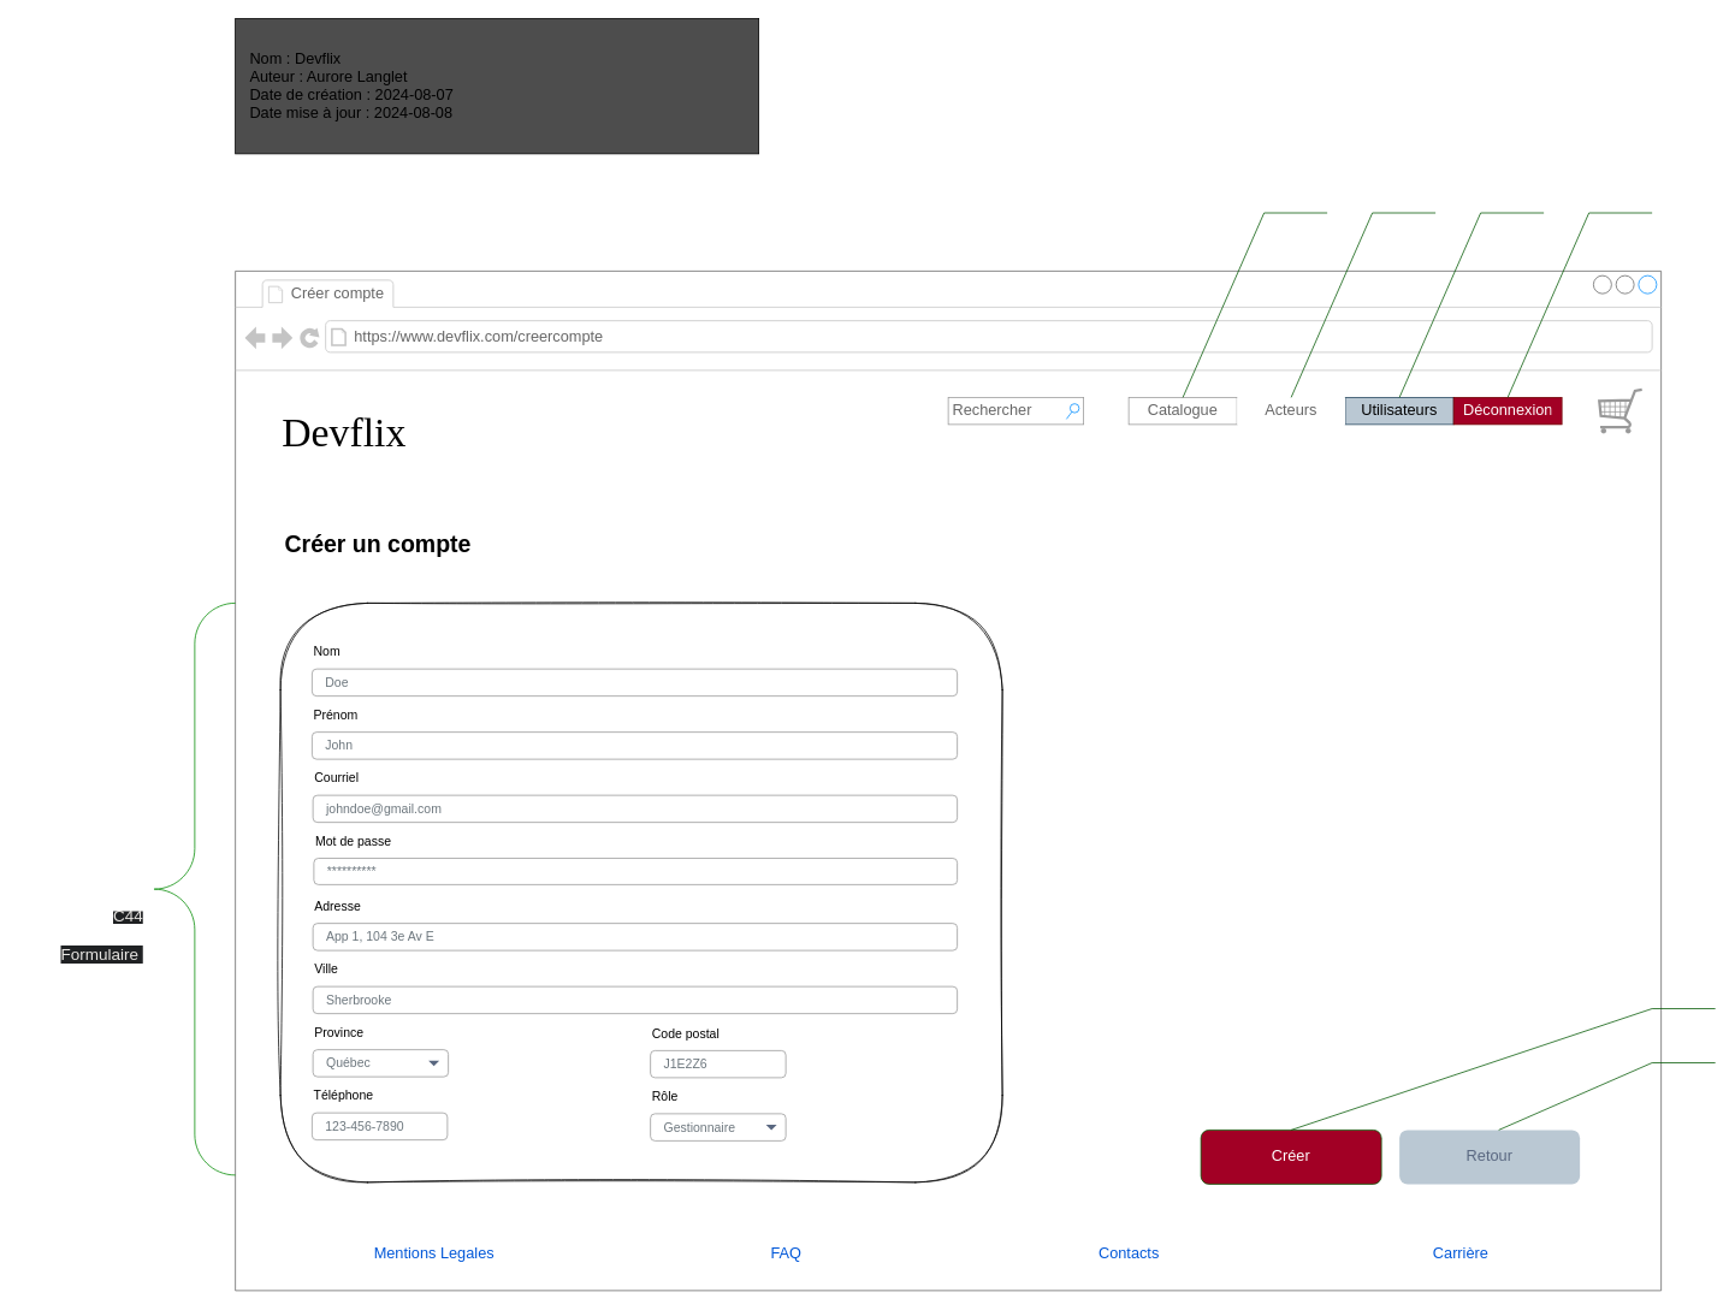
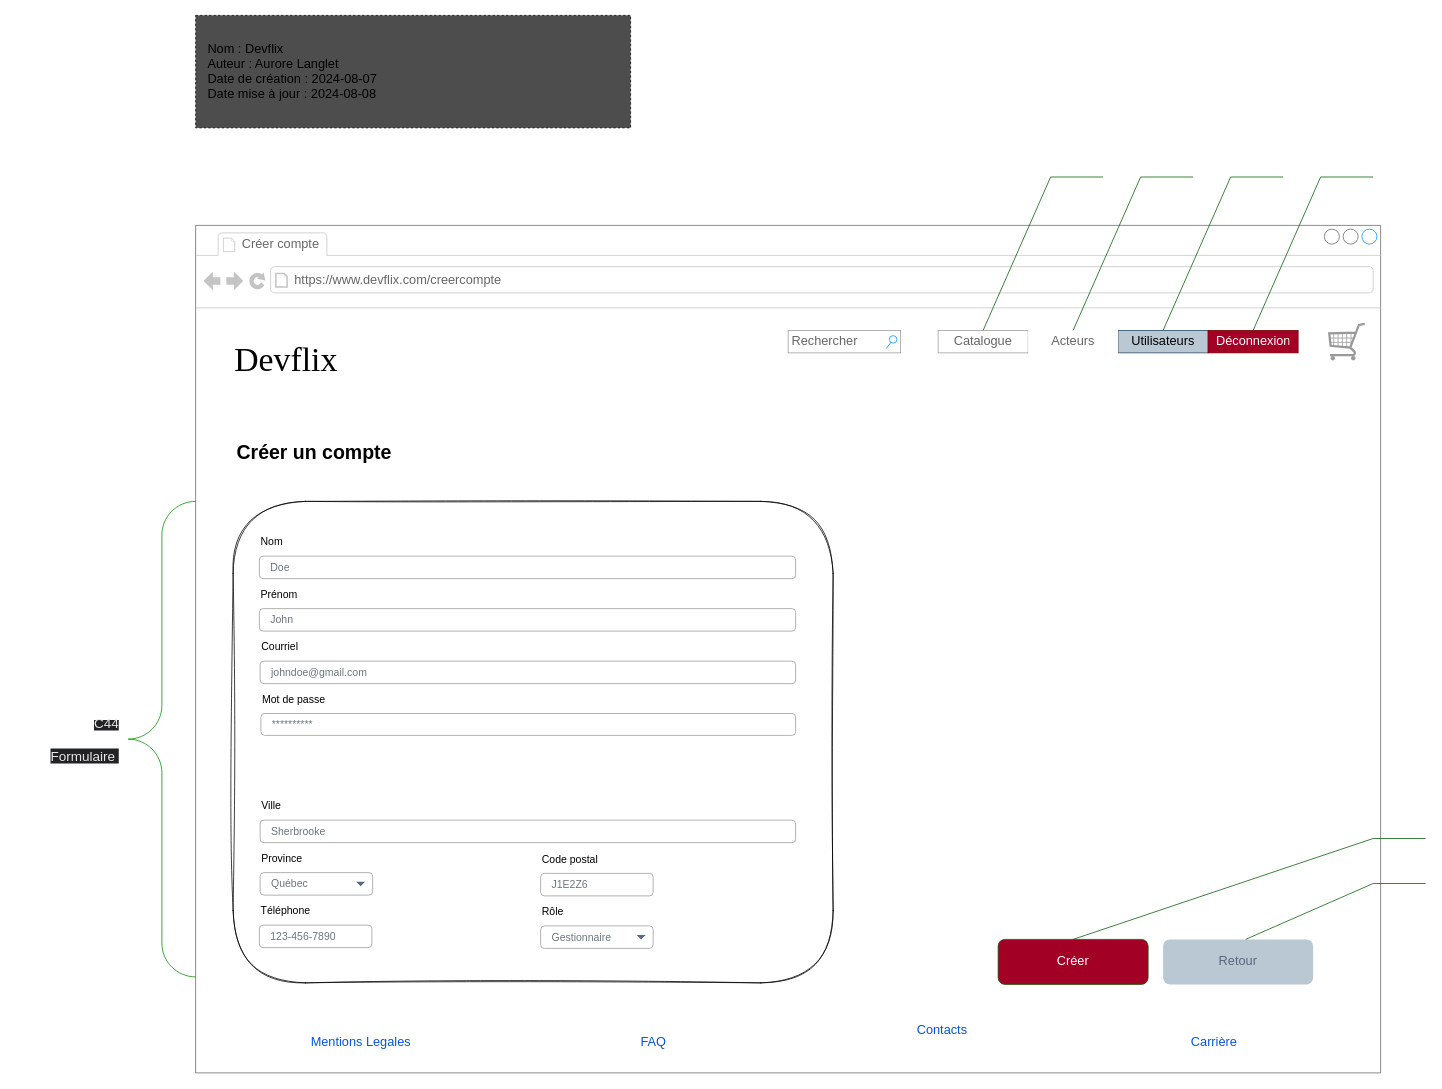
- <mxCell id="25" value="&lt;font style=&quot;font-size: 17px;&quot;&gt;&amp;nbsp; &amp;nbsp;Nom : Devflix&lt;br&gt;&amp;nbsp; &amp;nbsp;Auteur : Aurore Langlet&lt;br&gt;&amp;nbsp; &amp;nbsp;Date de création : 2024-08-07&lt;br&gt;&amp;nbsp; &amp;nbsp;Date mise à jour : 2024-08-08&lt;/font&gt;" style="rounded=0;whiteSpace=wrap;html=1;align=left;fillColor=#4D4D4D;strokeColor=#000000;" parent="1" vertex="1"><mxGeometry x="260" y="20" width="580" height="150" as="geometry" /></mxCell>
+ <mxCell id="25" value="&lt;font style=&quot;font-size: 17px;&quot;&gt;&amp;nbsp; &amp;nbsp;Nom : Devflix&lt;br&gt;&amp;nbsp; &amp;nbsp;Auteur : Aurore Langlet&lt;br&gt;&amp;nbsp; &amp;nbsp;Date de création : 2024-08-07&lt;br&gt;&amp;nbsp; &amp;nbsp;Date mise à jour : 2024-08-08&lt;/font&gt;" style="rounded=0;whiteSpace=wrap;html=1;align=left;fillColor=#4D4D4D;strokeColor=#000000;dashed=1;" parent="1" vertex="1"><mxGeometry x="260" y="20" width="580" height="150" as="geometry" /></mxCell>
- <mxCell id="41" value="Adresse" style="fillColor=none;strokeColor=none;align=left;fontSize=14;" parent="40" vertex="1"><mxGeometry width="327.986" height="40" as="geometry" /></mxCell>
- <mxCell id="42" value="App 1, 104 3e Av E" style="html=1;shadow=0;dashed=0;shape=mxgraph.bootstrap.rrect;rSize=5;fillColor=none;strokeColor=#999999;align=left;spacing=15;fontSize=14;fontColor=#6C767D;" parent="40" vertex="1"><mxGeometry y="40" width="714" height="30" as="geometry" /></mxCell>
- <mxCell id="66" value="&lt;span style=&quot;color: rgb(232, 230, 227); font-family: Helvetica, Arial, sans-serif; font-variant-ligatures: none; white-space-collapse: preserve; background-color: rgb(32, 34, 36);&quot;&gt;&lt;font style=&quot;font-size: 18px;&quot;&gt;C44&lt;/font&gt;&lt;/span&gt;&lt;div&gt;&lt;font face=&quot;Helvetica, Arial, sans-serif&quot; color=&quot;#e8e6e3&quot;&gt;&lt;span style=&quot;font-size: 18px; font-variant-ligatures: none; white-space-collapse: preserve; background-color: rgb(32, 34, 36);&quot;&gt;&lt;br&gt;&lt;/span&gt;&lt;/font&gt;&lt;/div&gt;&lt;div&gt;&lt;font face=&quot;Helvetica, Arial, sans-serif&quot; color=&quot;#e8e6e3&quot;&gt;&lt;span style=&quot;font-size: 18px; font-variant-ligatures: none; white-space-collapse: preserve; background-color: rgb(32, 34, 36);&quot;&gt;Formulaire&lt;/span&gt;&lt;/font&gt;&lt;span style=&quot;background-color: rgb(32, 34, 36); color: rgb(232, 230, 227); font-family: Helvetica, Arial, sans-serif; font-size: 18px; font-variant-ligatures: none; white-space-collapse: preserve;&quot;&gt; &lt;/span&gt;&lt;/div&gt;" style="text;spacingTop=-5;whiteSpace=wrap;html=1;align=right;fontSize=12;fontFamily=Helvetica;fillColor=none;strokeColor=none;" vertex="1" parent="1"><mxGeometry x="20" y="1003" width="140" height="170" as="geometry" /></mxCell>
+ <mxCell id="66" value="&lt;span style=&quot;color: rgb(232, 230, 227); font-family: Helvetica, Arial, sans-serif; font-variant-ligatures: none; white-space-collapse: preserve; background-color: rgb(32, 34, 36);&quot;&gt;&lt;font style=&quot;font-size: 18px;&quot;&gt;C44&lt;/font&gt;&lt;/span&gt;&lt;div&gt;&lt;font face=&quot;Helvetica, Arial, sans-serif&quot; color=&quot;#e8e6e3&quot;&gt;&lt;span style=&quot;font-size: 18px; font-variant-ligatures: none; white-space-collapse: preserve; background-color: rgb(32, 34, 36);&quot;&gt;&lt;br&gt;&lt;/span&gt;&lt;/font&gt;&lt;/div&gt;&lt;div&gt;&lt;font face=&quot;Helvetica, Arial, sans-serif&quot; color=&quot;#e8e6e3&quot;&gt;&lt;span style=&quot;font-size: 18px; font-variant-ligatures: none; white-space-collapse: preserve; background-color: rgb(32, 34, 36);&quot;&gt;Formulaire&lt;/span&gt;&lt;/font&gt;&lt;span style=&quot;background-color: rgb(32, 34, 36); color: rgb(232, 230, 227); font-family: Helvetica, Arial, sans-serif; font-size: 18px; font-variant-ligatures: none; white-space-collapse: preserve;&quot;&gt; &lt;/span&gt;&lt;/div&gt;" style="text;spacingTop=-5;whiteSpace=wrap;html=1;align=right;fontSize=12;fontFamily=Helvetica;fillColor=none;strokeColor=none;" vertex="1" parent="1"><mxGeometry x="20" y="953" width="140" height="170" as="geometry" /></mxCell>
- <mxCell id="11" value="Contacts" style="fillColor=none;strokeColor=none;html=1;fontColor=#0057D8;align=center;verticalAlign=middle;fontStyle=0;fontSize=17;fontFamily=Helvetica;" parent="1" vertex="1"><mxGeometry x="1125" y="1351" width="250" height="75" as="geometry" /></mxCell>
+ <mxCell id="11" value="Contacts" style="fillColor=none;strokeColor=none;html=1;fontColor=#0057D8;align=center;verticalAlign=middle;fontStyle=0;fontSize=17;fontFamily=Helvetica;" parent="1" vertex="1"><mxGeometry x="1130" y="1336" width="250" height="75" as="geometry" /></mxCell>
